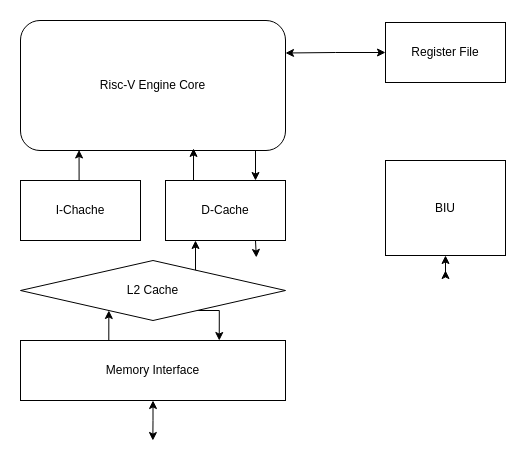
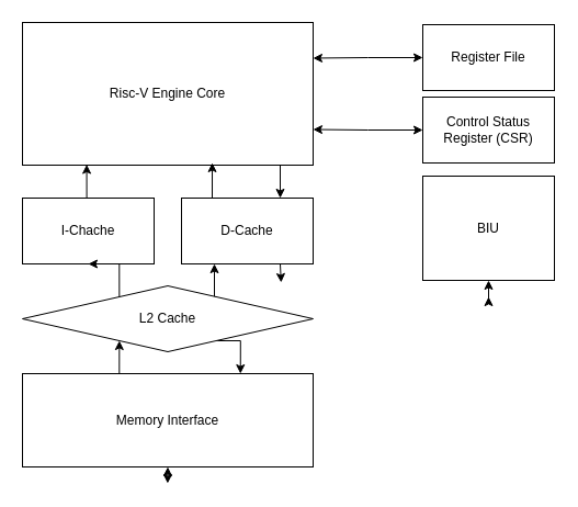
- <mxCell id="3" value="Risc-V Engine Core" style="whiteSpace=wrap;html=1;rounded=1;" vertex="1" parent="1"><mxGeometry x="20" y="20" width="265" height="130" as="geometry" /></mxCell>
+ <mxCell id="3" value="Risc-V Engine Core" style="whiteSpace=wrap;html=1;" vertex="1" parent="1"><mxGeometry x="20" y="20" width="265" height="130" as="geometry" /></mxCell>
+ <mxCell id="6" style="edgeStyle=orthogonalEdgeStyle;rounded=0;orthogonalLoop=1;jettySize=auto;html=1;entryX=1;entryY=0.75;entryDx=0;entryDy=0;startArrow=classic;startFill=1;" edge="1" parent="1" source="7" target="3"><mxGeometry relative="1" as="geometry" /></mxCell>
+ <mxCell id="7" value="Control Status Register (CSR)" style="whiteSpace=wrap;html=1;" vertex="1" parent="1"><mxGeometry x="385" y="88" width="120" height="60" as="geometry" /></mxCell>
+ <mxCell id="10" style="edgeStyle=orthogonalEdgeStyle;rounded=0;orthogonalLoop=1;jettySize=auto;html=1;exitX=0.25;exitY=0;exitDx=0;exitDy=0;entryX=0.5;entryY=1;entryDx=0;entryDy=0;" edge="1" parent="1" source="13" target="9"><mxGeometry relative="1" as="geometry" /></mxCell>
- <mxCell id="16" value="Memory Interface" style="whiteSpace=wrap;html=1;" vertex="1" parent="1"><mxGeometry x="20" y="340" width="265" height="60" as="geometry" /></mxCell>
+ <mxCell id="16" value="Memory Interface" style="whiteSpace=wrap;html=1;" vertex="1" parent="1"><mxGeometry x="20" y="340" width="265" height="85" as="geometry" /></mxCell>
